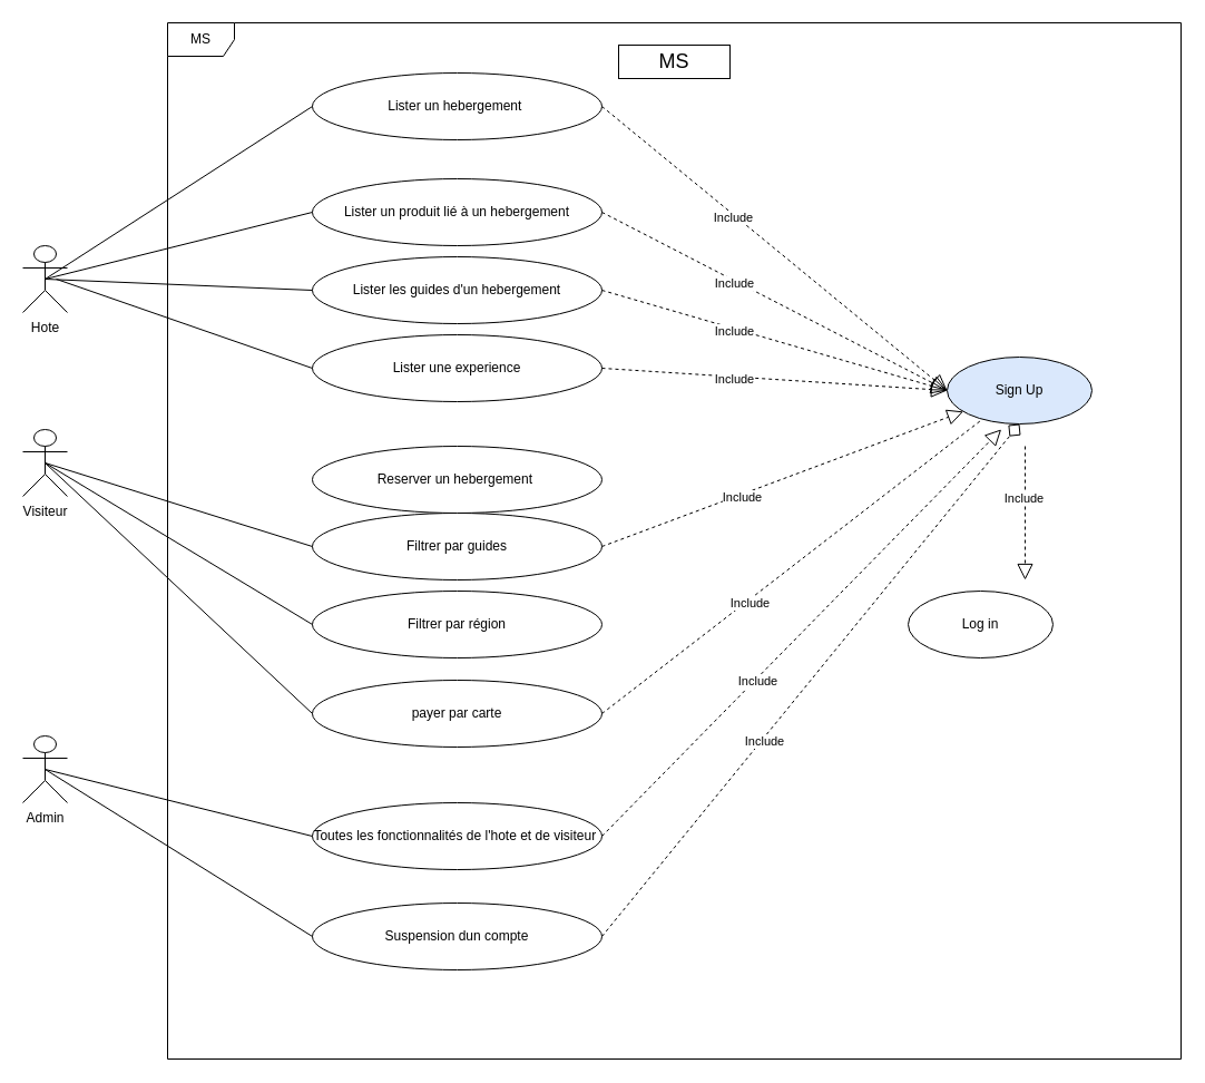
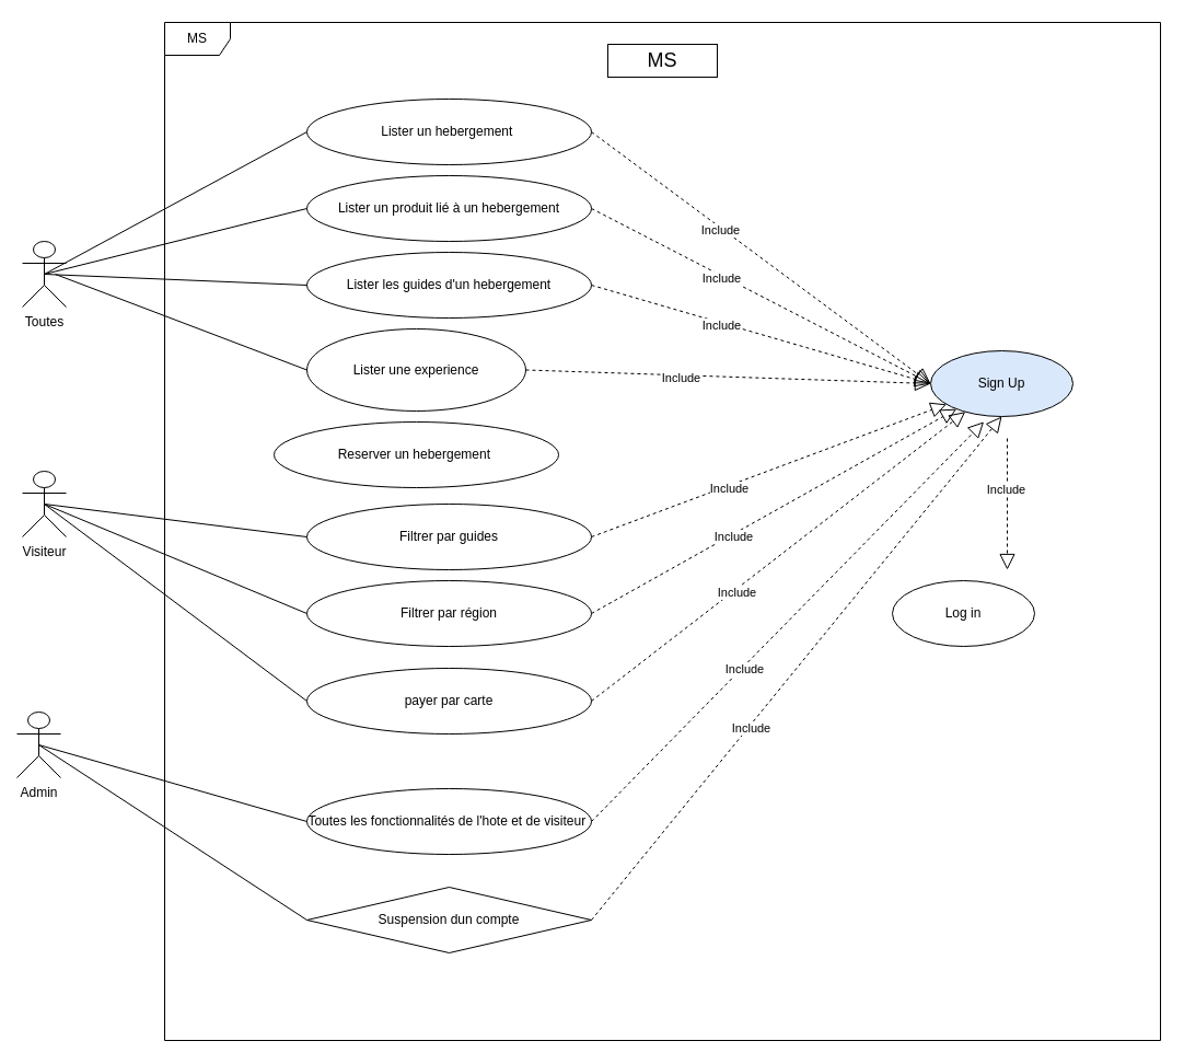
- <mxCell id="6" value="Lister un hebergement&amp;nbsp;" style="ellipse;whiteSpace=wrap;html=1;" vertex="1" parent="1"><mxGeometry x="280" y="65" width="260" height="60" as="geometry" /></mxCell>
+ <mxCell id="6" value="Lister un hebergement&amp;nbsp;" style="ellipse;whiteSpace=wrap;html=1;" vertex="1" parent="1"><mxGeometry x="280" y="90" width="260" height="60" as="geometry" /></mxCell>
- <mxCell id="3" value="Hote" style="shape=umlActor;verticalLabelPosition=bottom;verticalAlign=top;html=1;" vertex="1" parent="1"><mxGeometry x="20" y="220" width="40" height="60" as="geometry" /></mxCell>
+ <mxCell id="3" value="Toutes" style="shape=umlActor;verticalLabelPosition=bottom;verticalAlign=top;html=1;" vertex="1" parent="1"><mxGeometry x="20" y="220" width="40" height="60" as="geometry" /></mxCell>
- <mxCell id="44" value="Lister une experience" style="ellipse;whiteSpace=wrap;html=1;" vertex="1" parent="1"><mxGeometry x="280" y="300" width="260" height="60" as="geometry" /></mxCell>
+ <mxCell id="44" value="Lister une experience" style="ellipse;whiteSpace=wrap;html=1;" vertex="1" parent="1"><mxGeometry x="280" y="300" width="200" height="75" as="geometry" /></mxCell>
- <mxCell id="29" value="" style="endArrow=none;dashed=1;endFill=0;endSize=12;html=1;exitX=1;exitY=0.5;exitDx=0;exitDy=0;" edge="1" parent="1" source="13" target="14"><mxGeometry width="160" relative="1" as="geometry"><mxPoint x="550" y="270" as="sourcePoint" /><mxPoint x="850" y="460" as="targetPoint" /></mxGeometry></mxCell>
+ <mxCell id="29" value="" style="endArrow=block;dashed=1;endFill=0;endSize=12;html=1;exitX=1;exitY=0.5;exitDx=0;exitDy=0;" edge="1" parent="1" source="13" target="14"><mxGeometry width="160" relative="1" as="geometry"><mxPoint x="550" y="270" as="sourcePoint" /><mxPoint x="850" y="460" as="targetPoint" /></mxGeometry></mxCell>
- <mxCell id="35" value="" style="endArrow=diamond;dashed=1;endFill=0;endSize=12;html=1;entryX=0.5;entryY=1;entryDx=0;entryDy=0;exitX=1;exitY=0.5;exitDx=0;exitDy=0;" edge="1" parent="1" source="17" target="14"><mxGeometry width="160" relative="1" as="geometry"><mxPoint x="610" y="230" as="sourcePoint" /><mxPoint x="910" y="420" as="targetPoint" /></mxGeometry></mxCell>
+ <mxCell id="35" value="" style="endArrow=block;dashed=1;endFill=0;endSize=12;html=1;entryX=0.5;entryY=1;entryDx=0;entryDy=0;exitX=1;exitY=0.5;exitDx=0;exitDy=0;" edge="1" parent="1" source="17" target="14"><mxGeometry width="160" relative="1" as="geometry"><mxPoint x="610" y="230" as="sourcePoint" /><mxPoint x="910" y="420" as="targetPoint" /></mxGeometry></mxCell>
- <mxCell id="2" value="Visiteur" style="shape=umlActor;verticalLabelPosition=bottom;verticalAlign=top;html=1;" vertex="1" parent="1"><mxGeometry x="20" y="385" width="40" height="60" as="geometry" /></mxCell>
+ <mxCell id="2" value="Visiteur" style="shape=umlActor;verticalLabelPosition=bottom;verticalAlign=top;html=1;" vertex="1" parent="1"><mxGeometry x="20" y="430" width="40" height="60" as="geometry" /></mxCell>
- <mxCell id="7" value="Reserver un hebergement&amp;nbsp;" style="ellipse;whiteSpace=wrap;html=1;" vertex="1" parent="1"><mxGeometry x="280" y="400" width="260" height="60" as="geometry" /></mxCell>
+ <mxCell id="7" value="Reserver un hebergement&amp;nbsp;" style="ellipse;whiteSpace=wrap;html=1;" vertex="1" parent="1"><mxGeometry x="250" y="385" width="260" height="60" as="geometry" /></mxCell>
+ <mxCell id="27" value="" style="endArrow=block;dashed=1;endFill=0;endSize=12;html=1;exitX=1;exitY=0.5;exitDx=0;exitDy=0;" edge="1" parent="1" source="12" target="14"><mxGeometry width="160" relative="1" as="geometry"><mxPoint x="550" y="230" as="sourcePoint" /><mxPoint x="850" y="420" as="targetPoint" /></mxGeometry></mxCell>
+ <mxCell id="28" value="Include" style="edgeLabel;html=1;align=center;verticalAlign=middle;resizable=0;points=[];" vertex="1" connectable="0" parent="27"><mxGeometry x="-0.232" y="-2" relative="1" as="geometry"><mxPoint as="offset" /></mxGeometry></mxCell>
- <mxCell id="4" value="Admin" style="shape=umlActor;verticalLabelPosition=bottom;verticalAlign=top;html=1;" vertex="1" parent="1"><mxGeometry x="20" y="660" width="40" height="60" as="geometry" /></mxCell>
+ <mxCell id="4" value="Admin" style="shape=umlActor;verticalLabelPosition=bottom;verticalAlign=top;html=1;" vertex="1" parent="1"><mxGeometry x="15" y="650" width="40" height="60" as="geometry" /></mxCell>
- <mxCell id="17" value="Suspension dun compte" style="ellipse;whiteSpace=wrap;html=1;" vertex="1" parent="1"><mxGeometry x="280" y="810" width="260" height="60" as="geometry" /></mxCell>
+ <mxCell id="17" value="Suspension dun compte" style="rhombus;whiteSpace=wrap;html=1;" vertex="1" parent="1"><mxGeometry x="280" y="810" width="260" height="60" as="geometry" /></mxCell>
